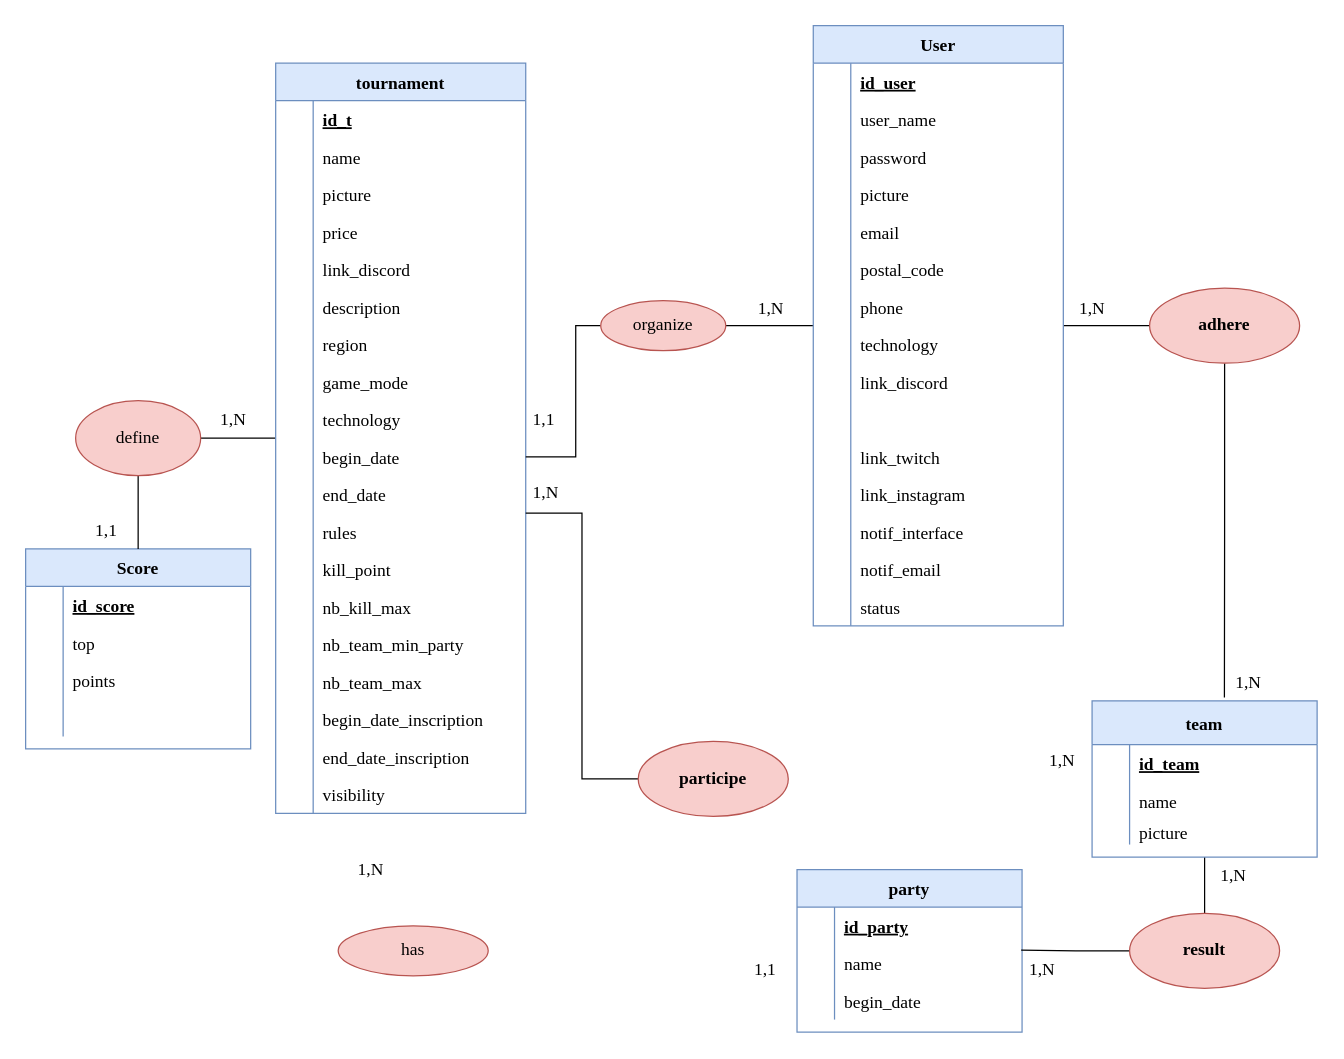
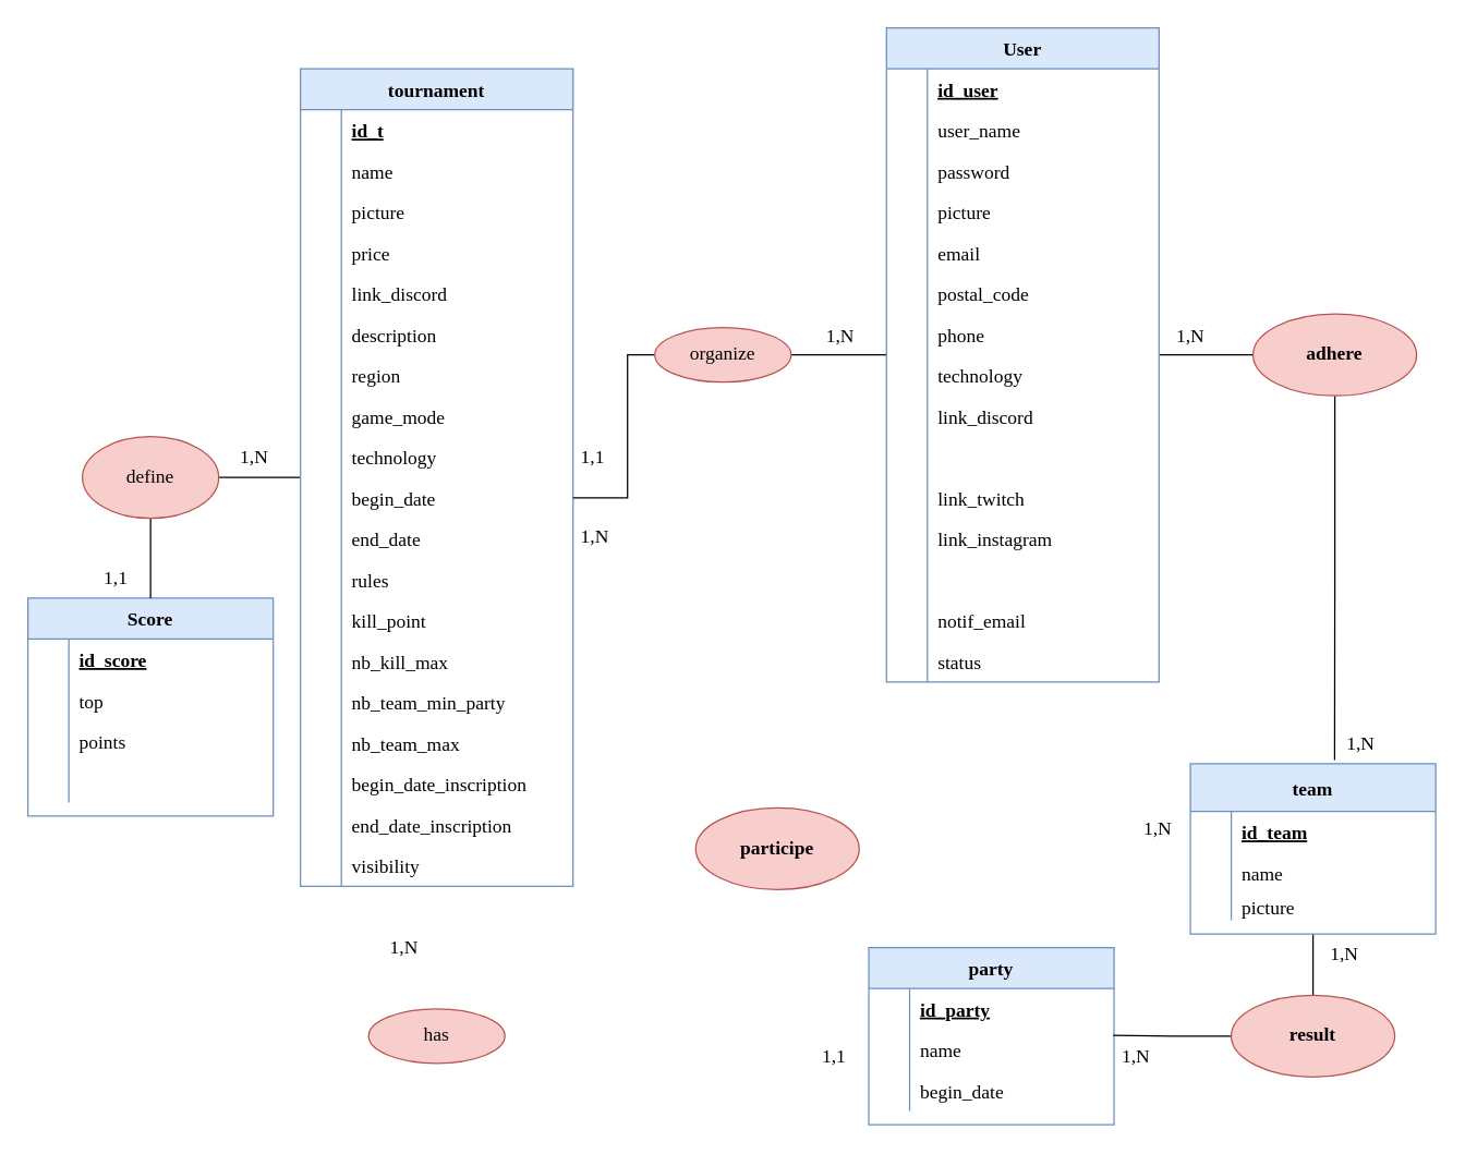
- <mxCell id="140" value="notif_interface" style="shape=partialRectangle;connectable=0;fillColor=none;top=0;left=0;bottom=0;right=0;align=left;spacingLeft=6;overflow=hidden;fontSize=14;fontFamily=Verdana;" parent="138" vertex="1"><mxGeometry x="30" width="170" height="30" as="geometry"><mxRectangle width="170" height="30" as="alternateBounds" /></mxGeometry></mxCell>
- <mxCell id="149" style="edgeStyle=orthogonalEdgeStyle;rounded=0;orthogonalLoop=1;jettySize=auto;html=1;endArrow=none;endFill=0;strokeColor=default;strokeWidth=1;fontSize=14;fontFamily=Verdana;" parent="1" source="150" target="3" edge="1"><mxGeometry relative="1" as="geometry"><Array as="points"><mxPoint x="465" y="623" /><mxPoint x="465" y="410" /></Array></mxGeometry></mxCell>
- <mxCell id="100" value="has" style="ellipse;whiteSpace=wrap;html=1;align=center;fillColor=#f8cecc;strokeColor=#b85450;fontSize=14;fontFamily=Verdana;" parent="1" vertex="1"><mxGeometry x="270" y="740" width="120" height="40" as="geometry" /></mxCell>
+ <mxCell id="100" value="has" style="ellipse;whiteSpace=wrap;html=1;align=center;fillColor=#f8cecc;strokeColor=#b85450;fontSize=14;fontFamily=Verdana;" parent="1" vertex="1"><mxGeometry x="270" y="740" width="100" height="40" as="geometry" /></mxCell>
